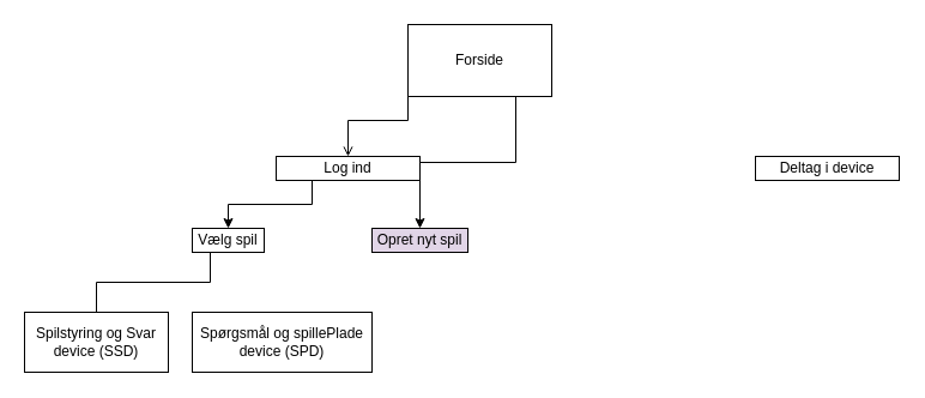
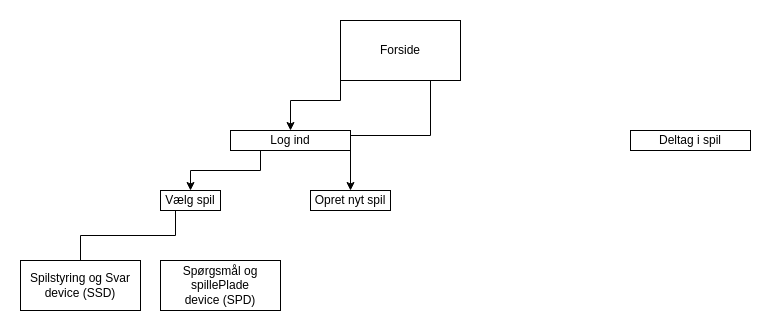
- <mxCell id="2" style="edgeStyle=orthogonalEdgeStyle;rounded=0;orthogonalLoop=1;jettySize=auto;html=1;exitX=0;exitY=1;exitDx=0;exitDy=0;entryX=0.5;entryY=0;entryDx=0;entryDy=0;endArrow=open;" edge="1" parent="1" source="4" target="11"><mxGeometry relative="1" as="geometry"><mxPoint x="150" y="140" as="targetPoint" /><Array as="points"><mxPoint x="340" y="100" /><mxPoint x="290" y="100" /></Array></mxGeometry></mxCell>
+ <mxCell id="2" style="edgeStyle=orthogonalEdgeStyle;rounded=0;orthogonalLoop=1;jettySize=auto;html=1;exitX=0;exitY=1;exitDx=0;exitDy=0;entryX=0.5;entryY=0;entryDx=0;entryDy=0;" edge="1" parent="1" source="4" target="11"><mxGeometry relative="1" as="geometry"><mxPoint x="150" y="140" as="targetPoint" /><Array as="points"><mxPoint x="340" y="100" /><mxPoint x="290" y="100" /></Array></mxGeometry></mxCell>
- <mxCell id="7" value="Deltag i device" style="rounded=0;whiteSpace=wrap;html=1;" vertex="1" parent="1"><mxGeometry x="630" y="130" width="120" height="20" as="geometry" /></mxCell>
+ <mxCell id="7" value="Deltag i spil" style="rounded=0;whiteSpace=wrap;html=1;" vertex="1" parent="1"><mxGeometry x="630" y="130" width="120" height="20" as="geometry" /></mxCell>
- <mxCell id="12" value="Opret nyt spil" style="rounded=0;whiteSpace=wrap;html=1;fillColor=#e1d5e7;" vertex="1" parent="1"><mxGeometry x="310" y="190" width="80" height="20" as="geometry" /></mxCell>
+ <mxCell id="12" value="Opret nyt spil" style="rounded=0;whiteSpace=wrap;html=1;" vertex="1" parent="1"><mxGeometry x="310" y="190" width="80" height="20" as="geometry" /></mxCell>
- <mxCell id="9" value="&lt;div&gt;Spørgsmål og spillePlade&lt;br&gt;&lt;/div&gt;&lt;div&gt;device (SPD)&lt;br&gt;&lt;/div&gt;" style="whiteSpace=wrap;html=1;" vertex="1" parent="1"><mxGeometry x="160" y="260" width="150" height="50" as="geometry" /></mxCell>
+ <mxCell id="9" value="&lt;div&gt;Spørgsmål og spillePlade&lt;br&gt;&lt;/div&gt;&lt;div&gt;device (SPD)&lt;br&gt;&lt;/div&gt;" style="whiteSpace=wrap;html=1;" vertex="1" parent="1"><mxGeometry x="160" y="260" width="120" height="50" as="geometry" /></mxCell>
